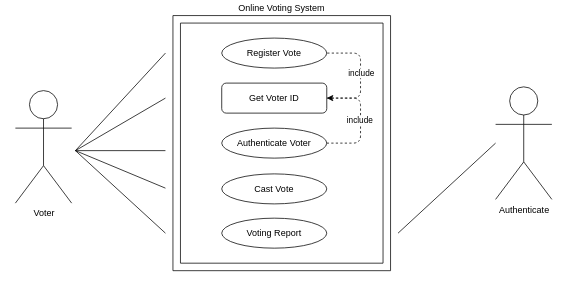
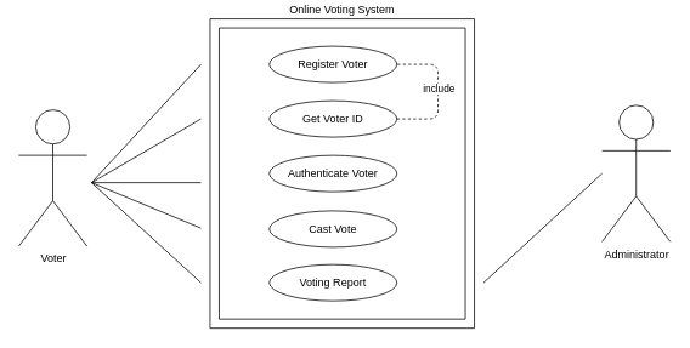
- <mxCell id="4" value="Register Vote" style="ellipse;whiteSpace=wrap;html=1;" parent="1" vertex="1"><mxGeometry x="295" y="50" width="140" height="40" as="geometry" /></mxCell>
+ <mxCell id="4" value="Register Voter" style="ellipse;whiteSpace=wrap;html=1;" parent="1" vertex="1"><mxGeometry x="295" y="50" width="140" height="40" as="geometry" /></mxCell>
- <mxCell id="7" value="Get Voter ID" style="whiteSpace=wrap;html=1;rounded=1;" parent="1" vertex="1"><mxGeometry x="295" y="110" width="140" height="40" as="geometry" /></mxCell>
+ <mxCell id="7" value="Get Voter ID" style="ellipse;whiteSpace=wrap;html=1;" parent="1" vertex="1"><mxGeometry x="295" y="110" width="140" height="40" as="geometry" /></mxCell>
- <mxCell id="8" style="edgeStyle=none;html=1;entryX=1;entryY=0.5;entryDx=0;entryDy=0;dashed=1;" parent="1" source="10" target="7" edge="1"><mxGeometry relative="1" as="geometry"><Array as="points"><mxPoint x="480" y="190" /><mxPoint x="480" y="130" /></Array></mxGeometry></mxCell>
- <mxCell id="9" value="include" style="edgeLabel;html=1;align=center;verticalAlign=middle;resizable=0;points=[];" parent="8" vertex="1" connectable="0"><mxGeometry x="0.227" y="2" relative="1" as="geometry"><mxPoint y="16" as="offset" /></mxGeometry></mxCell>
- <mxCell id="2" value="Authenticate" style="shape=umlActor;verticalLabelPosition=bottom;verticalAlign=top;html=1;" parent="1" vertex="1"><mxGeometry x="660" y="115" width="75" height="150" as="geometry" /></mxCell>
+ <mxCell id="2" value="Administrator" style="shape=umlActor;verticalLabelPosition=bottom;verticalAlign=top;html=1;" parent="1" vertex="1"><mxGeometry x="660" y="115" width="75" height="150" as="geometry" /></mxCell>
